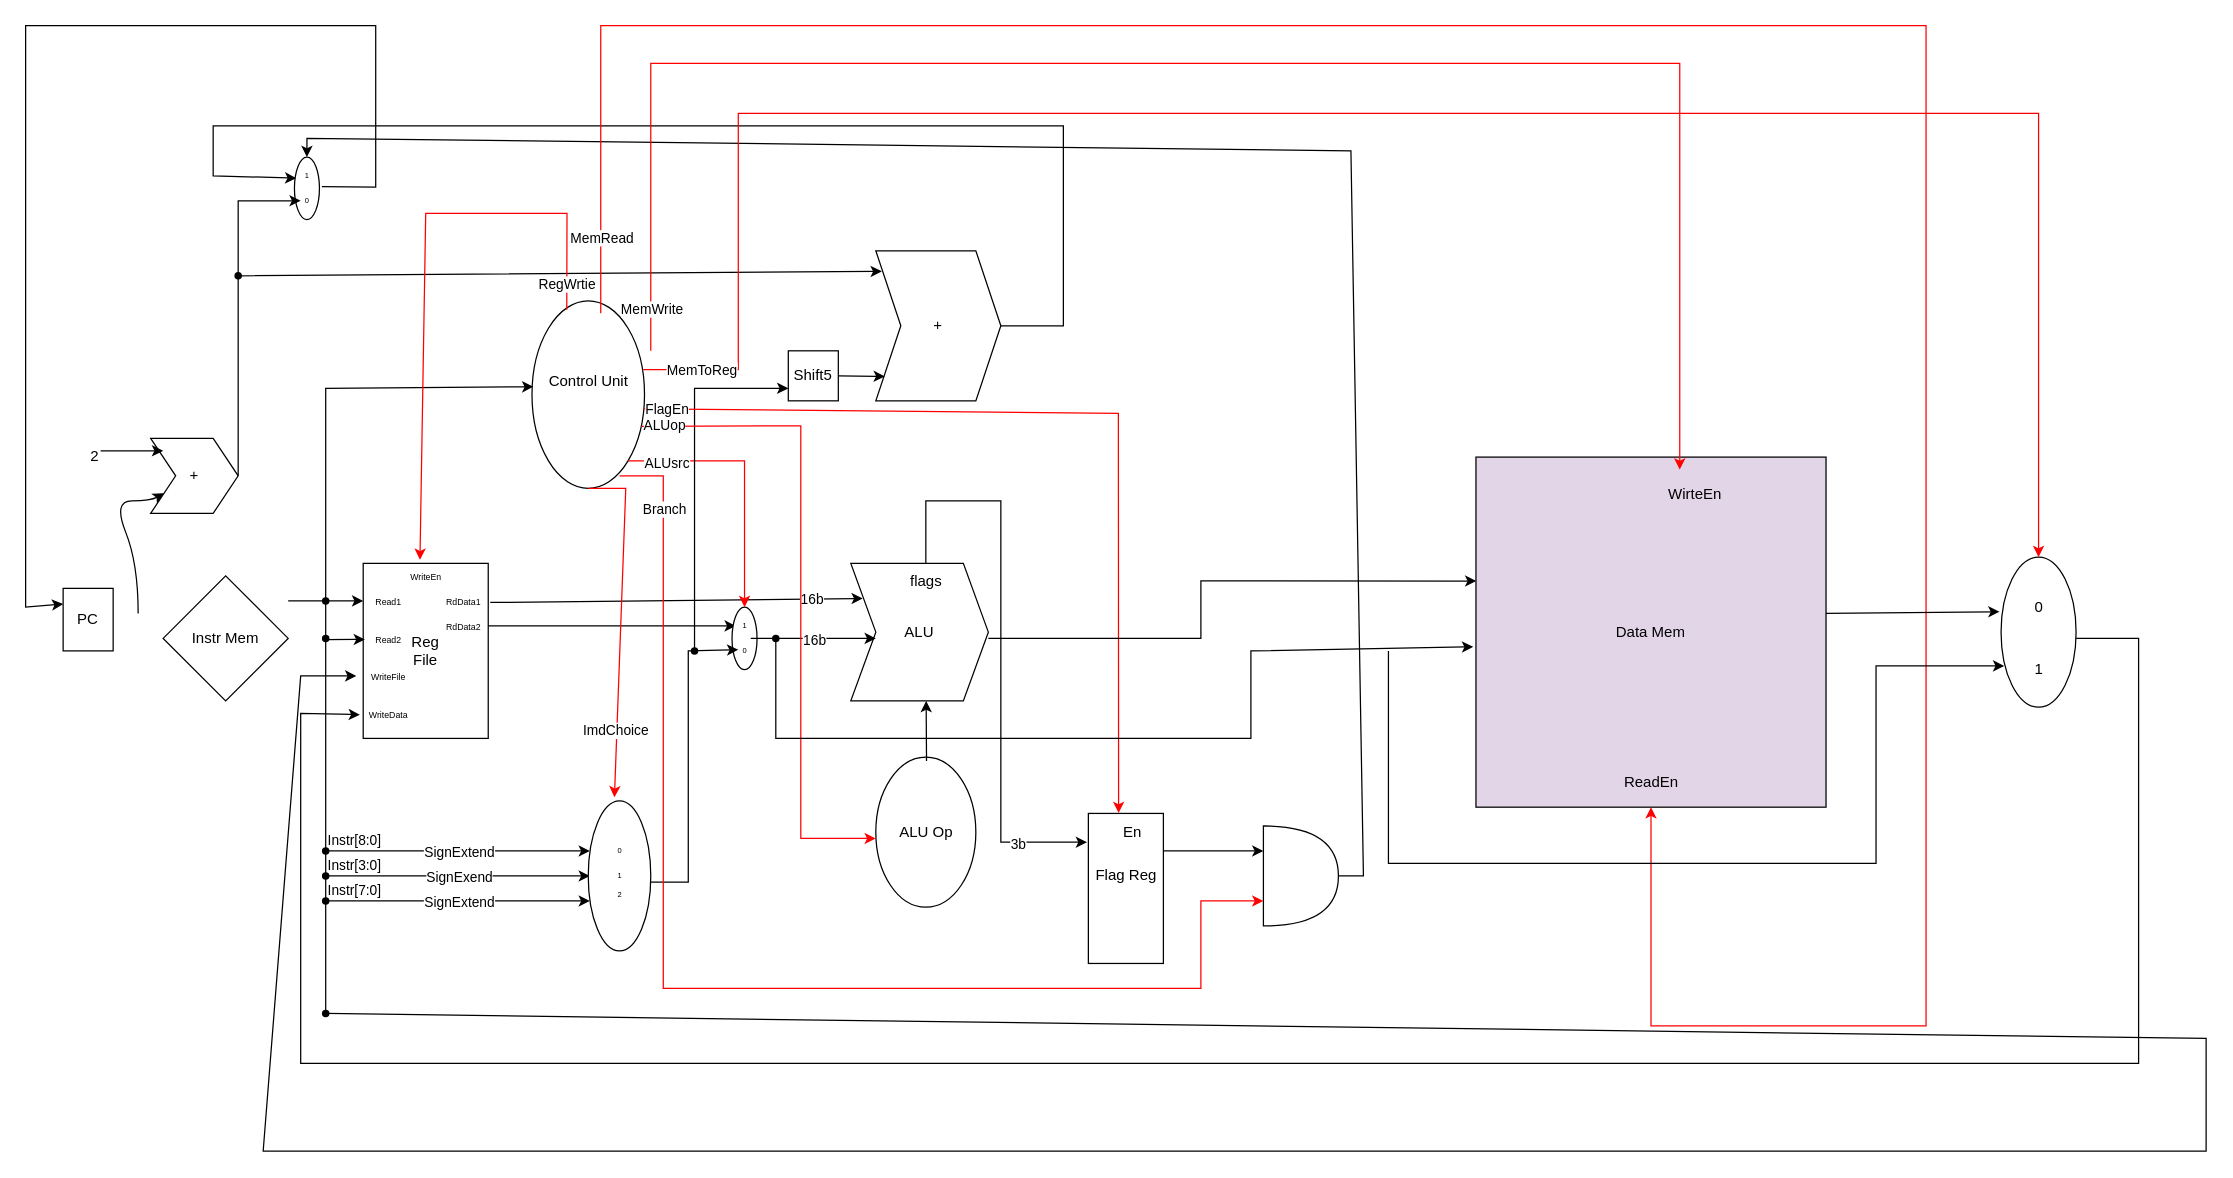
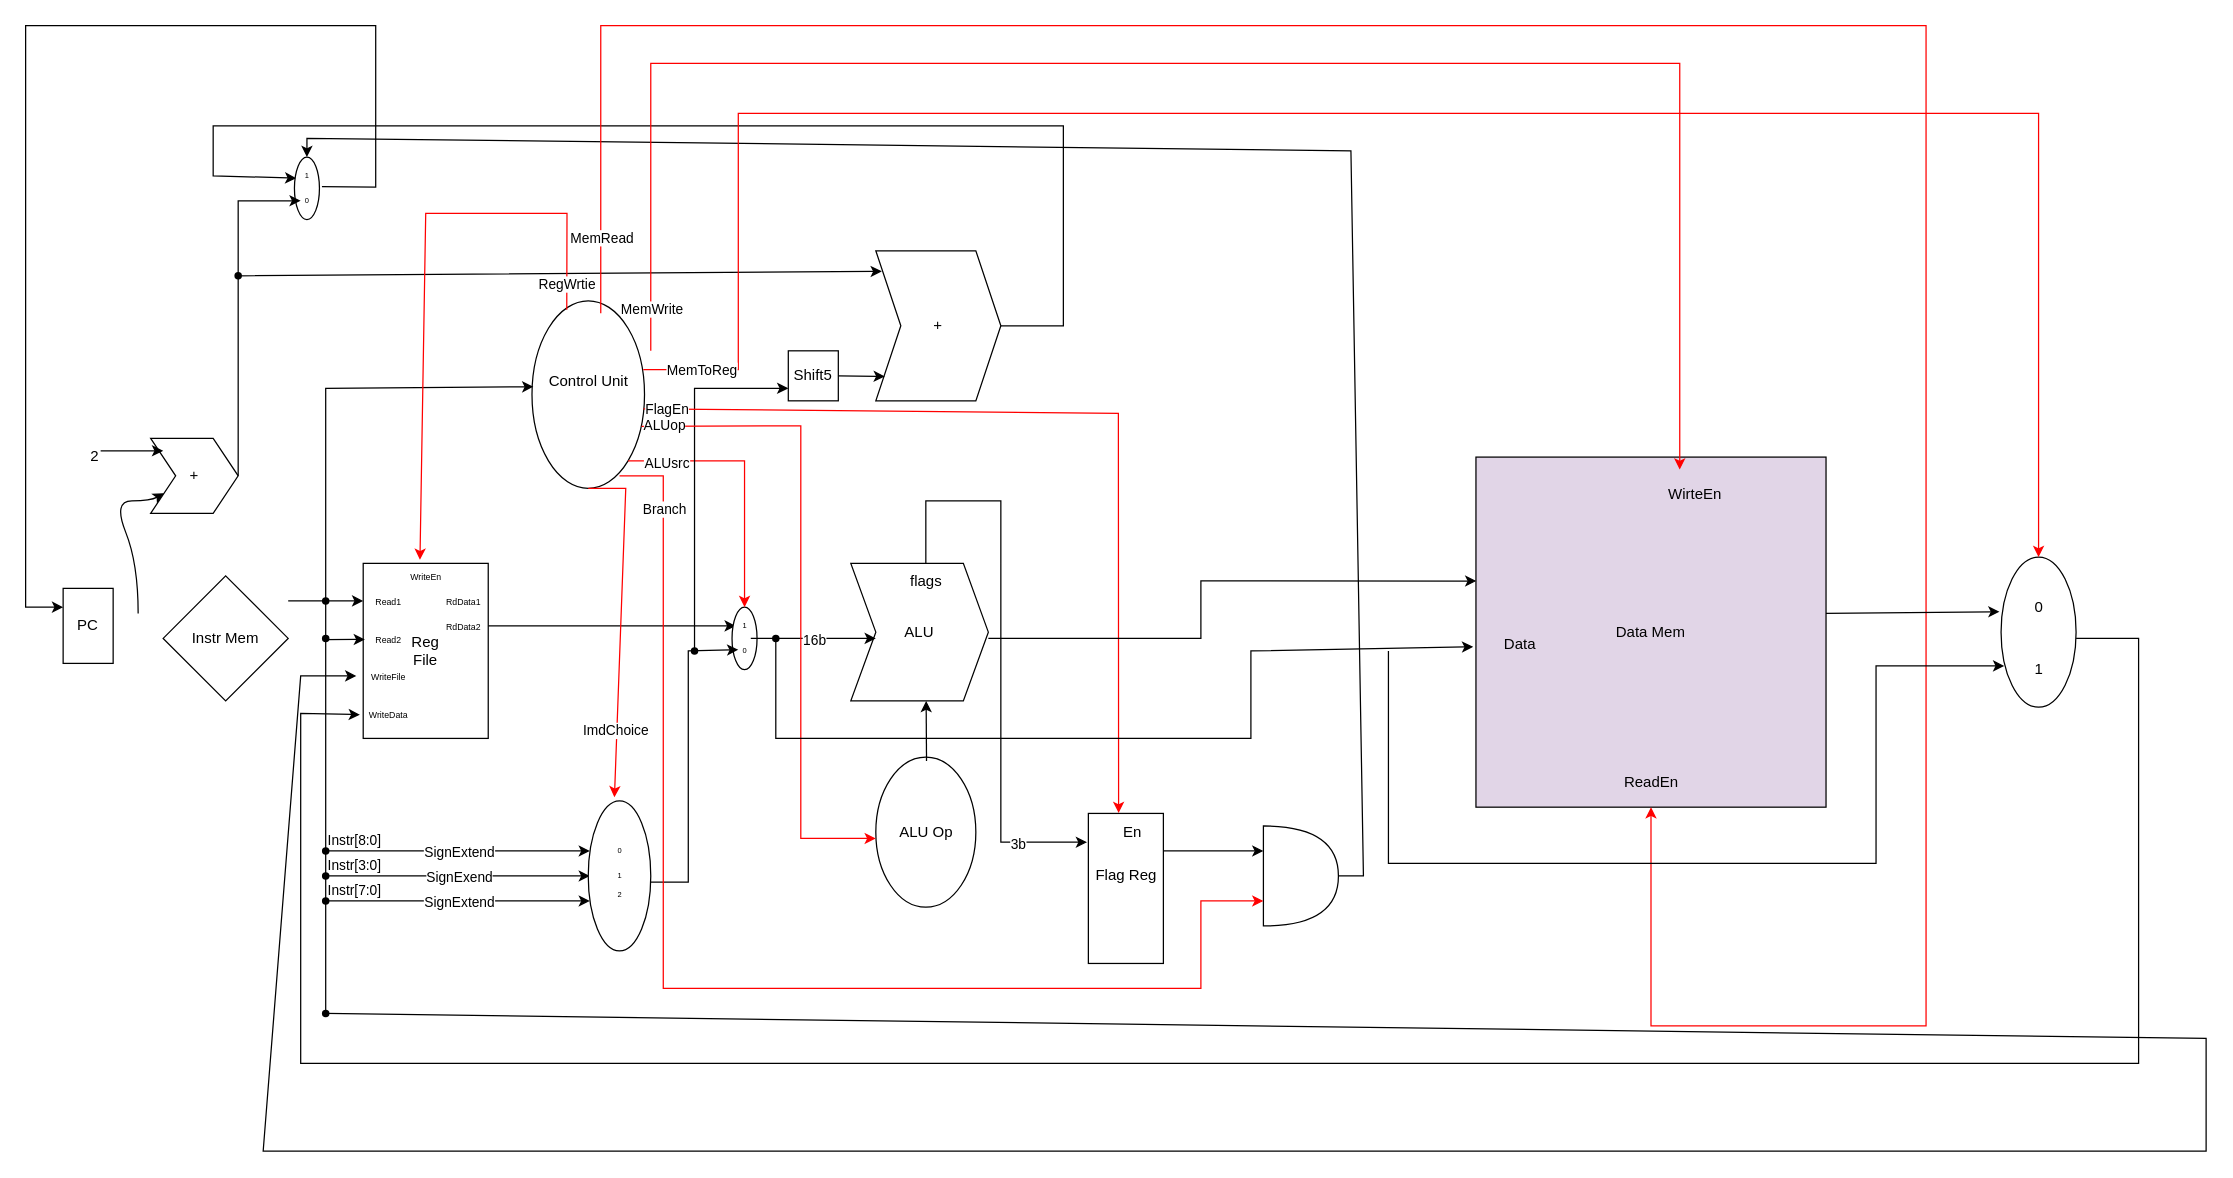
- <mxCell id="36" value="" style="endArrow=classic;html=1;rounded=0;exitX=0.933;exitY=0.564;exitDx=0;exitDy=0;exitPerimeter=0;entryX=0.087;entryY=0.255;entryDx=0;entryDy=0;entryPerimeter=0;" edge="1" parent="1" source="13" target="47"><mxGeometry width="50" height="50" relative="1" as="geometry"><mxPoint x="520" y="510" as="sourcePoint" /><mxPoint x="590" y="481" as="targetPoint" /></mxGeometry></mxCell>
- <mxCell id="37" value="16b" style="edgeLabel;html=1;align=center;verticalAlign=middle;resizable=0;points=[];" vertex="1" connectable="0" parent="36"><mxGeometry x="0.728" relative="1" as="geometry"><mxPoint as="offset" /></mxGeometry></mxCell>
- <mxCell id="2" value="PC" style="rounded=0;whiteSpace=wrap;html=1;" vertex="1" parent="1"><mxGeometry x="50" y="470" width="40" height="50" as="geometry" /></mxCell>
+ <mxCell id="2" value="PC" style="rounded=0;whiteSpace=wrap;html=1;" vertex="1" parent="1"><mxGeometry x="50" y="470" width="40" height="60" as="geometry" /></mxCell>
+ <mxCell id="91" value="Data" style="text;html=1;align=center;verticalAlign=middle;resizable=0;points=[];autosize=1;strokeColor=none;fillColor=none;" vertex="1" parent="1"><mxGeometry x="1190" y="500" width="50" height="30" as="geometry" /></mxCell>
